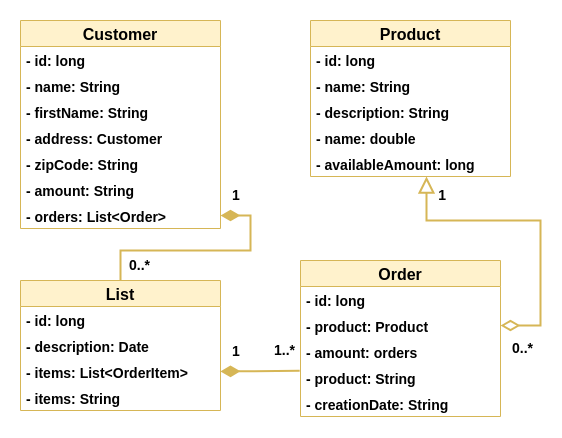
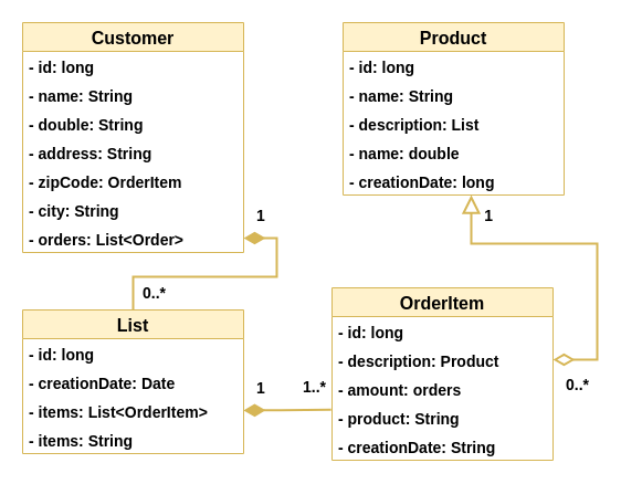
- <mxCell id="11" value="- firstName: String" style="text;strokeColor=none;fillColor=none;align=left;verticalAlign=top;spacingLeft=4;spacingRight=4;overflow=hidden;rotatable=0;points=[[0,0.5],[1,0.5]];portConstraint=eastwest;fontStyle=1;fontSize=14;" parent="8" vertex="1"><mxGeometry y="78" width="200" height="26" as="geometry" /></mxCell>
+ <mxCell id="11" value="- double: String" style="text;strokeColor=none;fillColor=none;align=left;verticalAlign=top;spacingLeft=4;spacingRight=4;overflow=hidden;rotatable=0;points=[[0,0.5],[1,0.5]];portConstraint=eastwest;fontStyle=1;fontSize=14;" parent="8" vertex="1"><mxGeometry y="78" width="200" height="26" as="geometry" /></mxCell>
- <mxCell id="27" value="- description: String" style="text;strokeColor=none;fillColor=none;align=left;verticalAlign=top;spacingLeft=4;spacingRight=4;overflow=hidden;rotatable=0;points=[[0,0.5],[1,0.5]];portConstraint=eastwest;fontStyle=1;fontSize=14;" parent="24" vertex="1"><mxGeometry y="78" width="200" height="26" as="geometry" /></mxCell>
+ <mxCell id="27" value="- description: List" style="text;strokeColor=none;fillColor=none;align=left;verticalAlign=top;spacingLeft=4;spacingRight=4;overflow=hidden;rotatable=0;points=[[0,0.5],[1,0.5]];portConstraint=eastwest;fontStyle=1;fontSize=14;" parent="24" vertex="1"><mxGeometry y="78" width="200" height="26" as="geometry" /></mxCell>
- <mxCell id="12" value="- address: Customer" style="text;strokeColor=none;fillColor=none;align=left;verticalAlign=top;spacingLeft=4;spacingRight=4;overflow=hidden;rotatable=0;points=[[0,0.5],[1,0.5]];portConstraint=eastwest;fontStyle=1;fontSize=14;" parent="8" vertex="1"><mxGeometry y="104" width="200" height="26" as="geometry" /></mxCell>
+ <mxCell id="12" value="- address: String" style="text;strokeColor=none;fillColor=none;align=left;verticalAlign=top;spacingLeft=4;spacingRight=4;overflow=hidden;rotatable=0;points=[[0,0.5],[1,0.5]];portConstraint=eastwest;fontStyle=1;fontSize=14;" parent="8" vertex="1"><mxGeometry y="104" width="200" height="26" as="geometry" /></mxCell>
- <mxCell id="13" value="- zipCode: String" style="text;strokeColor=none;fillColor=none;align=left;verticalAlign=top;spacingLeft=4;spacingRight=4;overflow=hidden;rotatable=0;points=[[0,0.5],[1,0.5]];portConstraint=eastwest;fontStyle=1;fontSize=14;" parent="8" vertex="1"><mxGeometry y="130" width="200" height="26" as="geometry" /></mxCell>
+ <mxCell id="13" value="- zipCode: OrderItem" style="text;strokeColor=none;fillColor=none;align=left;verticalAlign=top;spacingLeft=4;spacingRight=4;overflow=hidden;rotatable=0;points=[[0,0.5],[1,0.5]];portConstraint=eastwest;fontStyle=1;fontSize=14;" parent="8" vertex="1"><mxGeometry y="130" width="200" height="26" as="geometry" /></mxCell>
- <mxCell id="29" value="- availableAmount: long" style="text;strokeColor=none;fillColor=none;align=left;verticalAlign=top;spacingLeft=4;spacingRight=4;overflow=hidden;rotatable=0;points=[[0,0.5],[1,0.5]];portConstraint=eastwest;fontStyle=1;fontSize=14;" parent="24" vertex="1"><mxGeometry y="130" width="200" height="26" as="geometry" /></mxCell>
+ <mxCell id="29" value="- creationDate: long" style="text;strokeColor=none;fillColor=none;align=left;verticalAlign=top;spacingLeft=4;spacingRight=4;overflow=hidden;rotatable=0;points=[[0,0.5],[1,0.5]];portConstraint=eastwest;fontStyle=1;fontSize=14;" parent="24" vertex="1"><mxGeometry y="130" width="200" height="26" as="geometry" /></mxCell>
- <mxCell id="14" value="- amount: String" style="text;strokeColor=none;fillColor=none;align=left;verticalAlign=top;spacingLeft=4;spacingRight=4;overflow=hidden;rotatable=0;points=[[0,0.5],[1,0.5]];portConstraint=eastwest;fontStyle=1;fontSize=14;" parent="8" vertex="1"><mxGeometry y="156" width="200" height="26" as="geometry" /></mxCell>
+ <mxCell id="14" value="- city: String" style="text;strokeColor=none;fillColor=none;align=left;verticalAlign=top;spacingLeft=4;spacingRight=4;overflow=hidden;rotatable=0;points=[[0,0.5],[1,0.5]];portConstraint=eastwest;fontStyle=1;fontSize=14;" parent="8" vertex="1"><mxGeometry y="156" width="200" height="26" as="geometry" /></mxCell>
- <mxCell id="30" value="Order" style="swimlane;fontStyle=1;childLayout=stackLayout;horizontal=1;startSize=26;fillColor=#fff2cc;horizontalStack=0;resizeParent=1;resizeParentMax=0;resizeLast=0;collapsible=1;marginBottom=0;strokeColor=#d6b656;fontSize=16;" parent="1" vertex="1"><mxGeometry x="300" y="260" width="200" height="156" as="geometry" /></mxCell>
+ <mxCell id="30" value="OrderItem" style="swimlane;fontStyle=1;childLayout=stackLayout;horizontal=1;startSize=26;fillColor=#fff2cc;horizontalStack=0;resizeParent=1;resizeParentMax=0;resizeLast=0;collapsible=1;marginBottom=0;strokeColor=#d6b656;fontSize=16;" parent="1" vertex="1"><mxGeometry x="300" y="260" width="200" height="156" as="geometry" /></mxCell>
- <mxCell id="32" value="- product: Product" style="text;strokeColor=none;fillColor=none;align=left;verticalAlign=top;spacingLeft=4;spacingRight=4;overflow=hidden;rotatable=0;points=[[0,0.5],[1,0.5]];portConstraint=eastwest;fontStyle=1;fontSize=14;" parent="30" vertex="1"><mxGeometry y="52" width="200" height="26" as="geometry" /></mxCell>
+ <mxCell id="32" value="- description: Product" style="text;strokeColor=none;fillColor=none;align=left;verticalAlign=top;spacingLeft=4;spacingRight=4;overflow=hidden;rotatable=0;points=[[0,0.5],[1,0.5]];portConstraint=eastwest;fontStyle=1;fontSize=14;" parent="30" vertex="1"><mxGeometry y="52" width="200" height="26" as="geometry" /></mxCell>
- <mxCell id="21" value="- description: Date" style="text;strokeColor=none;fillColor=none;align=left;verticalAlign=top;spacingLeft=4;spacingRight=4;overflow=hidden;rotatable=0;points=[[0,0.5],[1,0.5]];portConstraint=eastwest;fontStyle=1;fontSize=14;" parent="19" vertex="1"><mxGeometry y="52" width="200" height="26" as="geometry" /></mxCell>
+ <mxCell id="21" value="- creationDate: Date" style="text;strokeColor=none;fillColor=none;align=left;verticalAlign=top;spacingLeft=4;spacingRight=4;overflow=hidden;rotatable=0;points=[[0,0.5],[1,0.5]];portConstraint=eastwest;fontStyle=1;fontSize=14;" parent="19" vertex="1"><mxGeometry y="52" width="200" height="26" as="geometry" /></mxCell>
